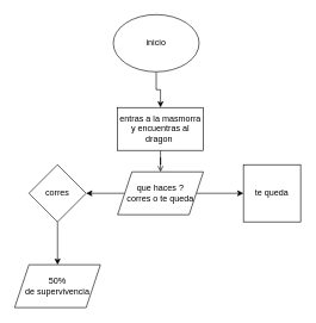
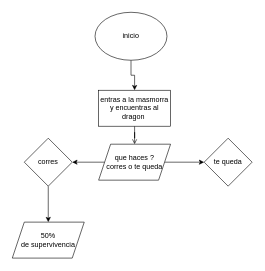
- <mxCell id="9" value="te queda" style="whiteSpace=wrap;html=1;rounded=0;" vertex="1" parent="1"><mxGeometry x="340" y="230" width="80" height="80" as="geometry" /></mxCell>
+ <mxCell id="9" value="te queda" style="rhombus;whiteSpace=wrap;html=1;" vertex="1" parent="1"><mxGeometry x="340" y="230" width="80" height="80" as="geometry" /></mxCell>
